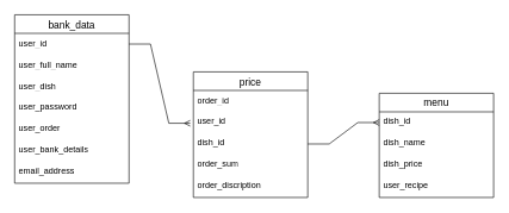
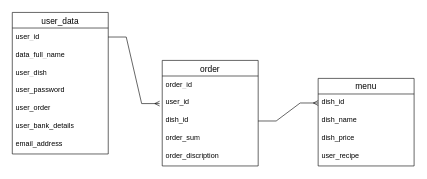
- <mxCell id="2" value="bank_data" style="swimlane;fontStyle=0;childLayout=stackLayout;horizontal=1;startSize=26;horizontalStack=0;resizeParent=1;resizeParentMax=0;resizeLast=0;collapsible=1;marginBottom=0;align=center;fontSize=14;" vertex="1" parent="1"><mxGeometry x="20" y="20" width="160" height="236" as="geometry" /></mxCell>
+ <mxCell id="2" value="user_data" style="swimlane;fontStyle=0;childLayout=stackLayout;horizontal=1;startSize=26;horizontalStack=0;resizeParent=1;resizeParentMax=0;resizeLast=0;collapsible=1;marginBottom=0;align=center;fontSize=14;" vertex="1" parent="1"><mxGeometry x="20" y="20" width="160" height="236" as="geometry" /></mxCell>
- <mxCell id="4" value="user_full_name" style="text;strokeColor=none;fillColor=none;spacingLeft=4;spacingRight=4;overflow=hidden;rotatable=0;points=[[0,0.5],[1,0.5]];portConstraint=eastwest;fontSize=12;whiteSpace=wrap;html=1;" vertex="1" parent="2"><mxGeometry y="56" width="160" height="30" as="geometry" /></mxCell>
+ <mxCell id="4" value="data_full_name" style="text;strokeColor=none;fillColor=none;spacingLeft=4;spacingRight=4;overflow=hidden;rotatable=0;points=[[0,0.5],[1,0.5]];portConstraint=eastwest;fontSize=12;whiteSpace=wrap;html=1;" vertex="1" parent="2"><mxGeometry y="56" width="160" height="30" as="geometry" /></mxCell>
- <mxCell id="15" value="price" style="swimlane;fontStyle=0;childLayout=stackLayout;horizontal=1;startSize=26;horizontalStack=0;resizeParent=1;resizeParentMax=0;resizeLast=0;collapsible=1;marginBottom=0;align=center;fontSize=14;" vertex="1" parent="1"><mxGeometry x="270" y="100" width="160" height="176" as="geometry" /></mxCell>
+ <mxCell id="15" value="order" style="swimlane;fontStyle=0;childLayout=stackLayout;horizontal=1;startSize=26;horizontalStack=0;resizeParent=1;resizeParentMax=0;resizeLast=0;collapsible=1;marginBottom=0;align=center;fontSize=14;" vertex="1" parent="1"><mxGeometry x="270" y="100" width="160" height="176" as="geometry" /></mxCell>
